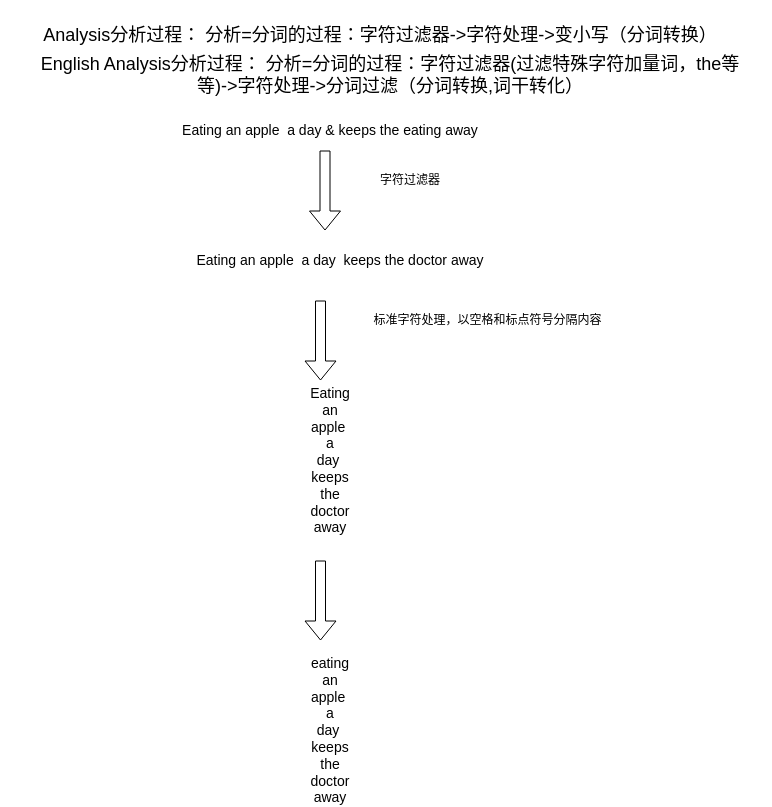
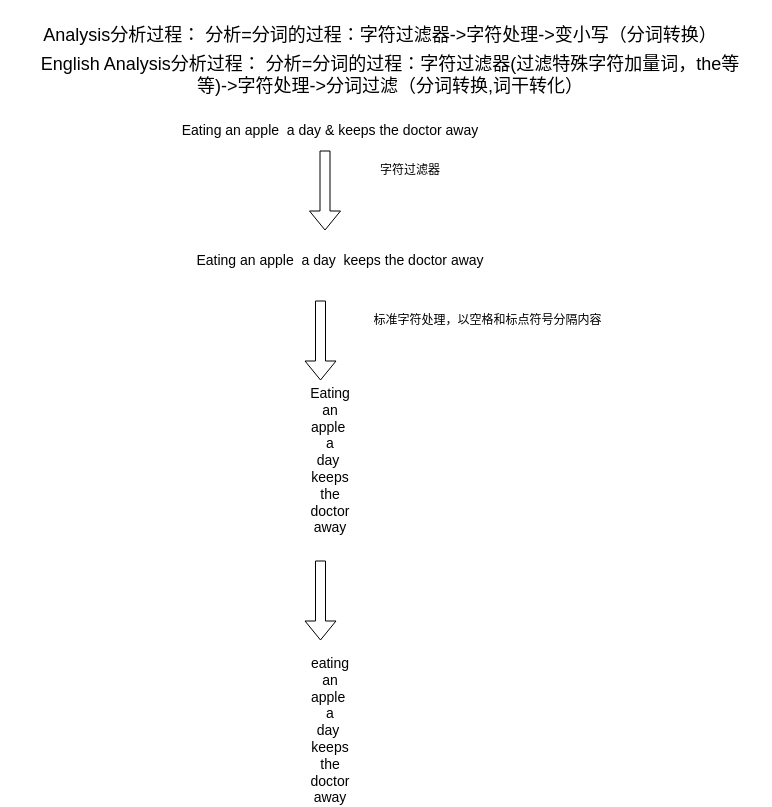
- <mxCell id="3" value="&lt;font style=&quot;font-size: 14px&quot;&gt;Eating an apple&amp;nbsp; a day &amp;amp; keeps the eating away&lt;/font&gt;" style="text;html=1;strokeColor=none;fillColor=none;align=center;verticalAlign=middle;whiteSpace=wrap;rounded=0;" vertex="1" parent="1"><mxGeometry x="150" y="120" width="360" height="20" as="geometry" /></mxCell>
+ <mxCell id="3" value="&lt;font style=&quot;font-size: 14px&quot;&gt;Eating an apple&amp;nbsp; a day &amp;amp; keeps the doctor away&lt;/font&gt;" style="text;html=1;strokeColor=none;fillColor=none;align=center;verticalAlign=middle;whiteSpace=wrap;rounded=0;" vertex="1" parent="1"><mxGeometry x="150" y="120" width="360" height="20" as="geometry" /></mxCell>
- <mxCell id="5" value="字符过滤器" style="text;html=1;strokeColor=none;fillColor=none;align=center;verticalAlign=middle;whiteSpace=wrap;rounded=0;" vertex="1" parent="1"><mxGeometry x="370" y="170" width="80" height="20" as="geometry" /></mxCell>
+ <mxCell id="5" value="字符过滤器" style="text;html=1;strokeColor=none;fillColor=none;align=center;verticalAlign=middle;whiteSpace=wrap;rounded=0;" vertex="1" parent="1"><mxGeometry x="370" y="160" width="80" height="20" as="geometry" /></mxCell>
